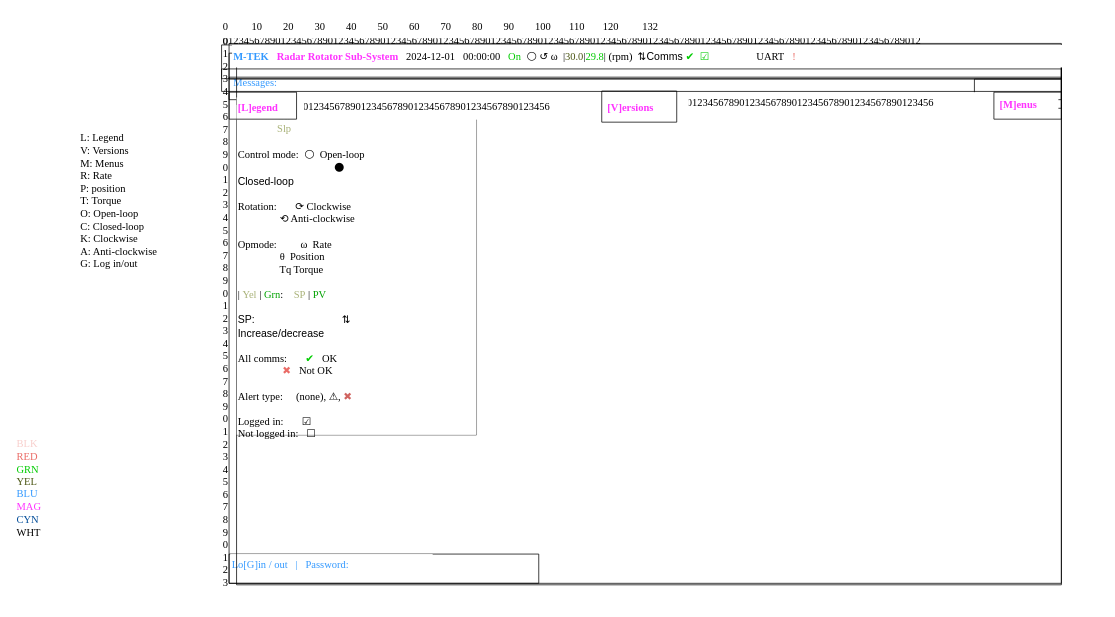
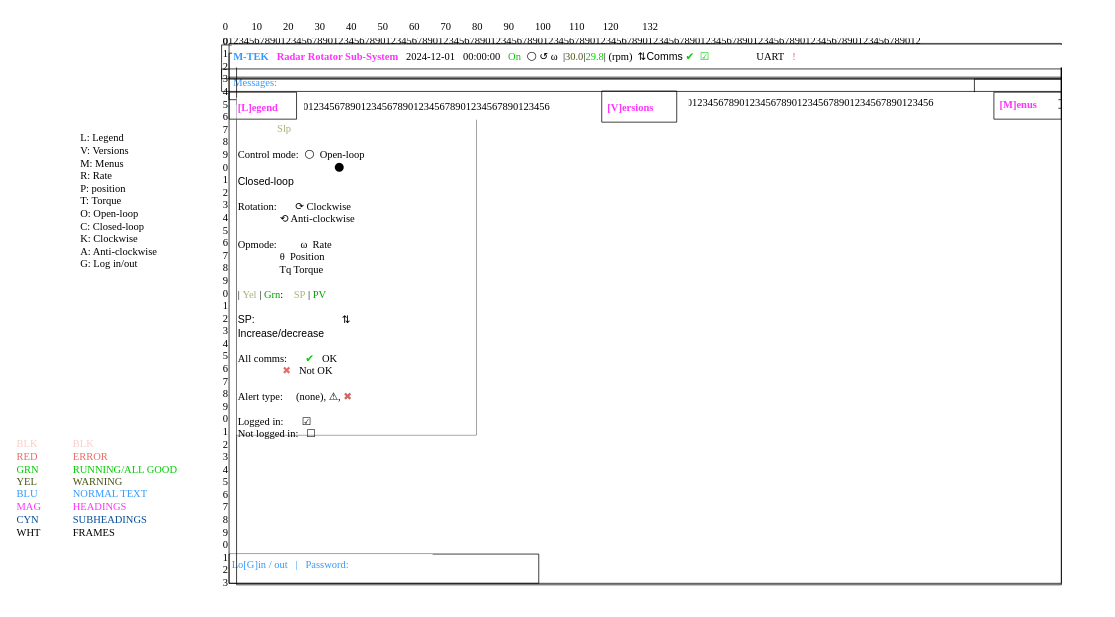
+ <mxCell id="12" value="&lt;div&gt;&lt;font color=&quot;#f8cecc&quot;&gt;BLK&lt;/font&gt;&lt;/div&gt;&lt;div&gt;&lt;font color=&quot;#ea6b66&quot;&gt;ERROR&lt;/font&gt;&lt;/div&gt;&lt;div&gt;&lt;span style=&quot;color: rgb(0, 204, 0);&quot;&gt;RUNNING/ALL GOOD&lt;/span&gt;&lt;/div&gt;&lt;div&gt;&lt;font color=&quot;#495411&quot;&gt;WARNING&lt;/font&gt;&lt;/div&gt;&lt;div&gt;&lt;font color=&quot;#3399ff&quot;&gt;NORMAL TEXT&lt;/font&gt;&lt;/div&gt;&lt;div&gt;&lt;font color=&quot;#ff33ff&quot;&gt;HEADINGS&lt;/font&gt;&lt;/div&gt;&lt;div&gt;&lt;span style=&quot;background-color: initial;&quot;&gt;&lt;font color=&quot;#004c99&quot;&gt;SUBHEADINGS&lt;/font&gt;&lt;/span&gt;&lt;/div&gt;&lt;div&gt;&lt;span style=&quot;background-color: initial;&quot;&gt;FRAMES&lt;/span&gt;&lt;/div&gt;&lt;div&gt;&lt;br&gt;&lt;/div&gt;" style="text;html=1;align=left;verticalAlign=middle;resizable=0;points=[];autosize=1;strokeColor=none;fillColor=default;fontFamily=Lucida Console;fontSize=14;" parent="1" vertex="1"><mxGeometry x="95" y="579" width="160" height="160" as="geometry" /></mxCell>
